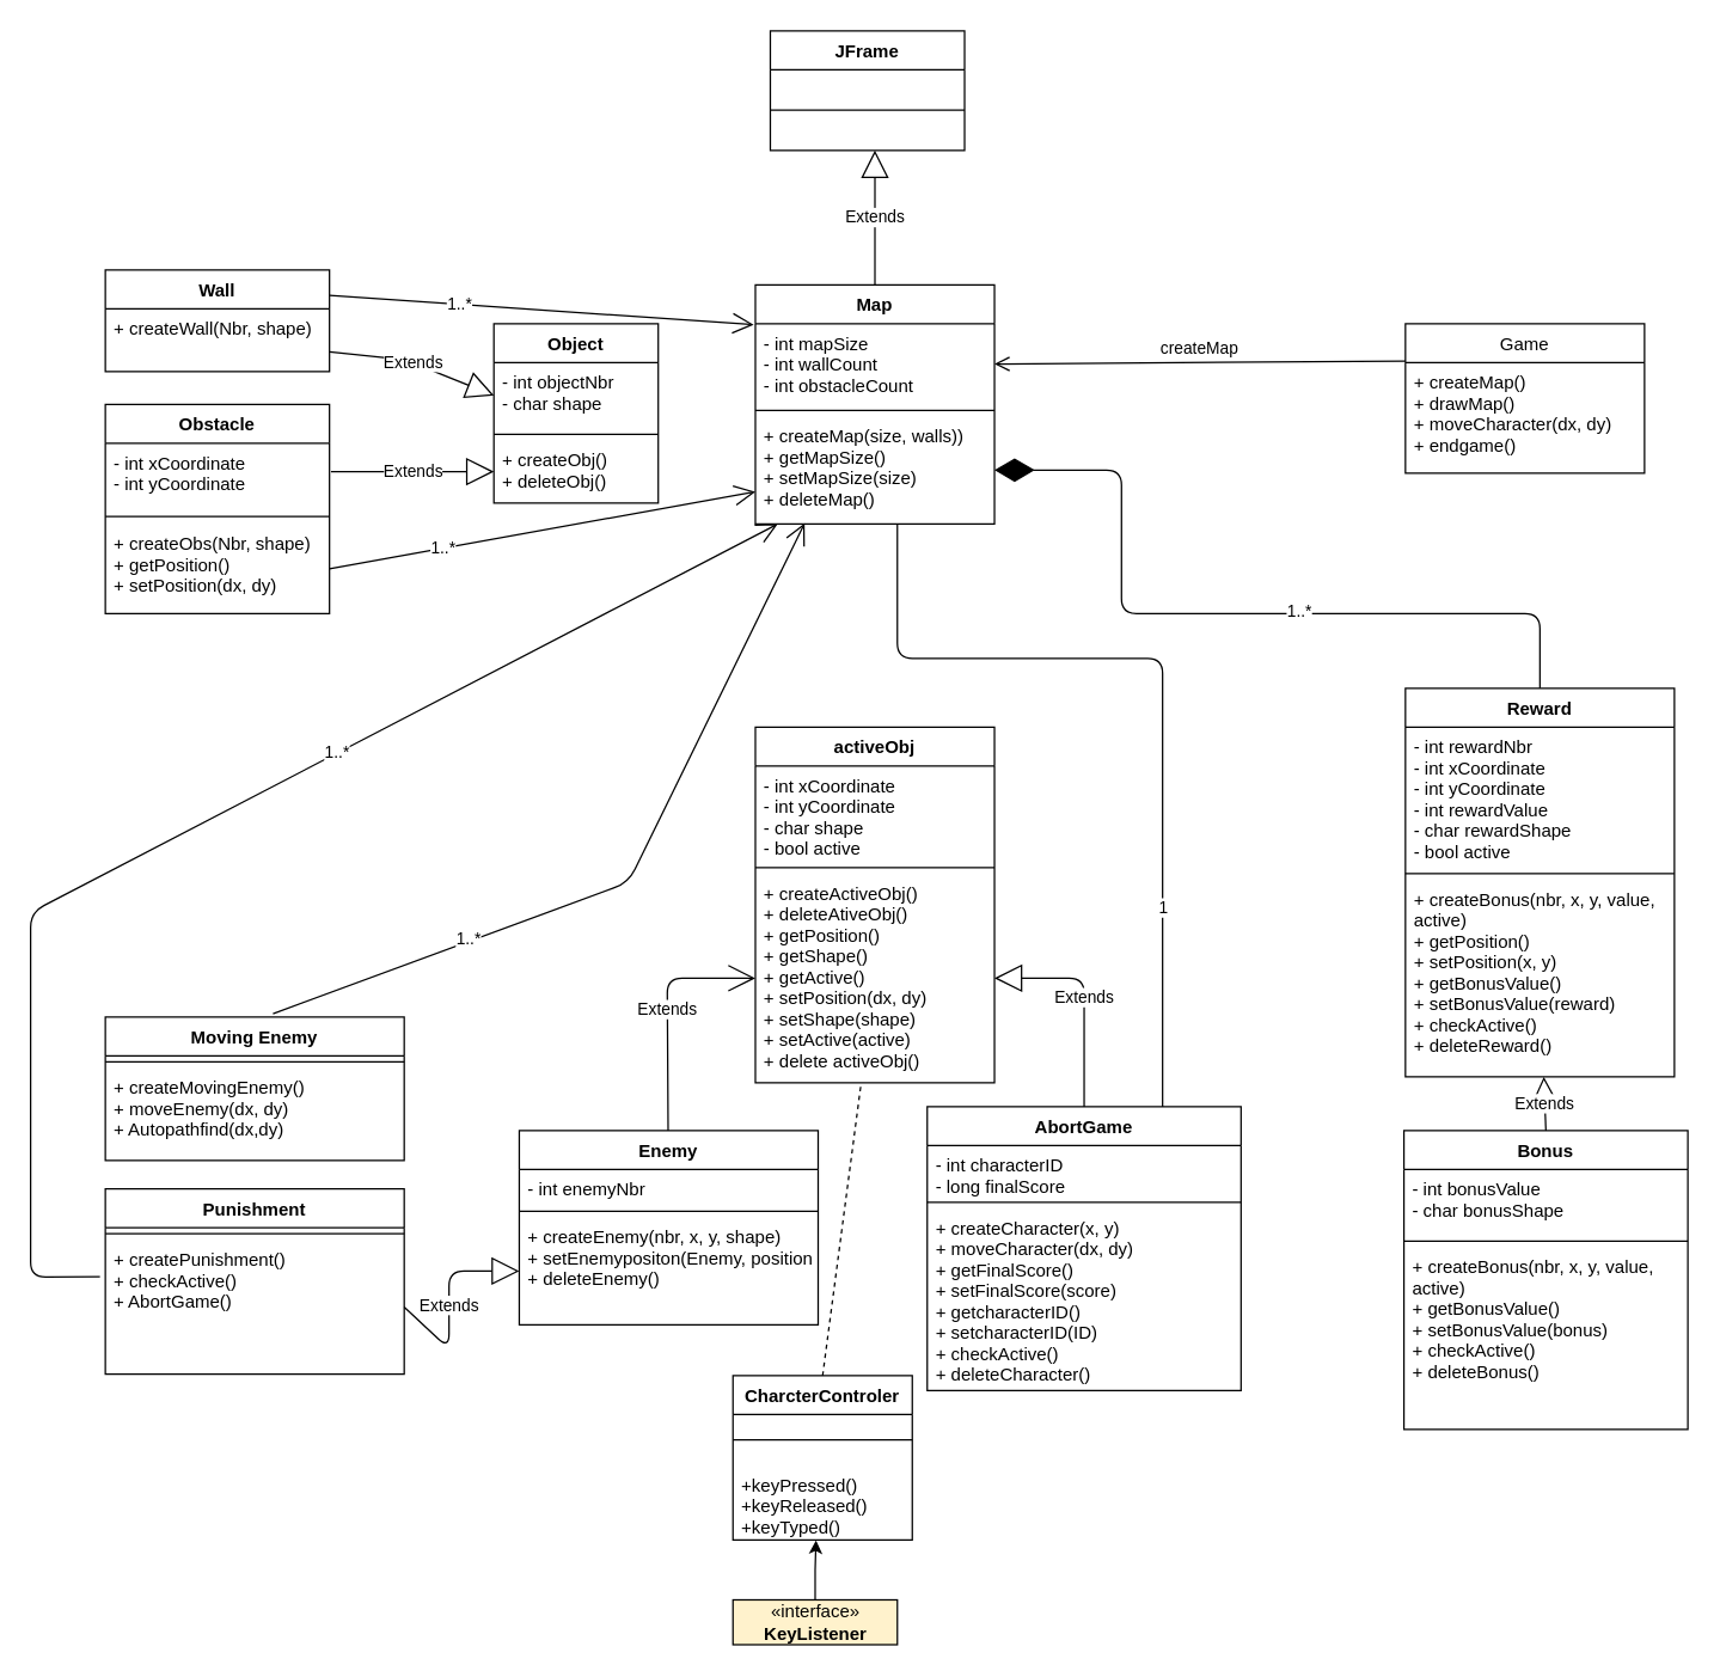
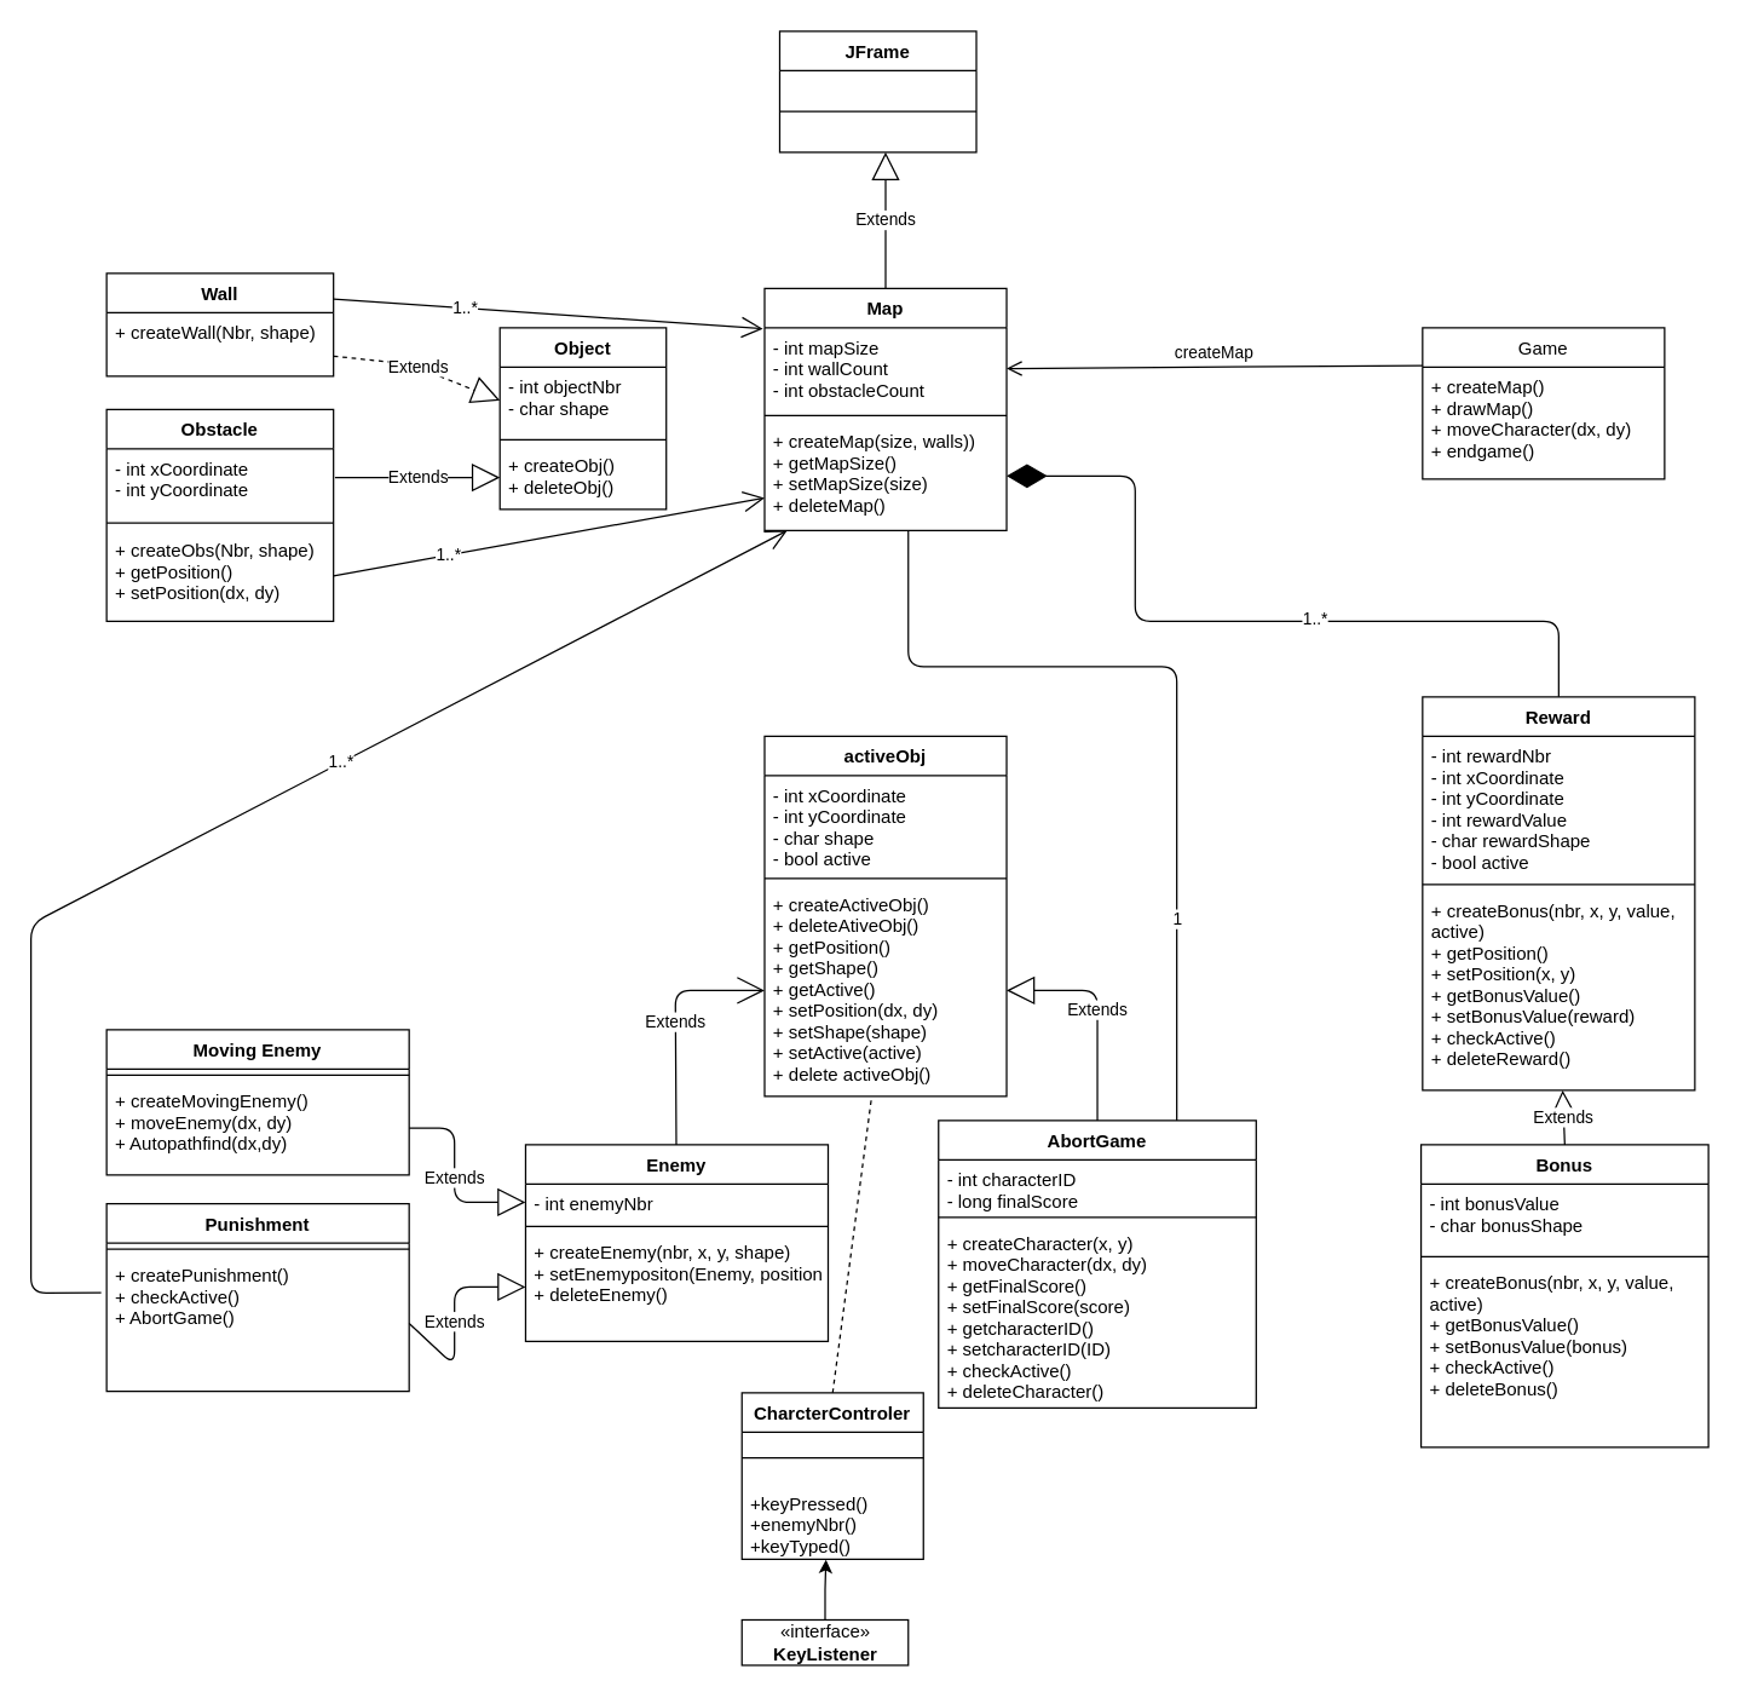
- <mxCell id="50" value="Extends" style="endArrow=block;endSize=16;endFill=0;html=1;entryX=0;entryY=0.5;entryDx=0;entryDy=0;" parent="1" source="26" target="43" edge="1"><mxGeometry width="160" relative="1" as="geometry"><mxPoint x="250" y="160" as="sourcePoint" /><mxPoint x="330" y="240" as="targetPoint" /><Array as="points"><mxPoint x="270" y="240" /></Array></mxGeometry></mxCell>
+ <mxCell id="50" value="Extends" style="endArrow=block;endSize=16;endFill=0;html=1;entryX=0;entryY=0.5;entryDx=0;entryDy=0;dashed=1;" parent="1" source="26" target="43" edge="1"><mxGeometry width="160" relative="1" as="geometry"><mxPoint x="250" y="160" as="sourcePoint" /><mxPoint x="330" y="240" as="targetPoint" /><Array as="points"><mxPoint x="270" y="240" /></Array></mxGeometry></mxCell>
- <mxCell id="63" value="" style="endArrow=open;endFill=1;endSize=12;html=1;exitX=0.561;exitY=-0.023;exitDx=0;exitDy=0;exitPerimeter=0;entryX=0.206;entryY=0.994;entryDx=0;entryDy=0;entryPerimeter=0;" parent="1" source="31" target="9" edge="1"><mxGeometry width="160" relative="1" as="geometry"><mxPoint x="370" y="650" as="sourcePoint" /><mxPoint x="530" y="650" as="targetPoint" /><Array as="points"><mxPoint x="420" y="590" /></Array></mxGeometry></mxCell>
- <mxCell id="64" value="1..*" style="edgeLabel;html=1;align=center;verticalAlign=middle;resizable=0;points=[];" parent="63" vertex="1" connectable="0"><mxGeometry x="-0.464" y="3" relative="1" as="geometry"><mxPoint y="1" as="offset" /></mxGeometry></mxCell>
+ <mxCell id="35" value="Extends" style="endArrow=block;endSize=16;endFill=0;html=1;exitX=1;exitY=0.5;exitDx=0;exitDy=0;entryX=0;entryY=0.5;entryDx=0;entryDy=0;" parent="1" source="33" target="11" edge="1"><mxGeometry width="160" relative="1" as="geometry"><mxPoint x="270" y="628" as="sourcePoint" /><mxPoint x="470" y="505" as="targetPoint" /><Array as="points"><mxPoint x="300" y="745" /><mxPoint x="300" y="794" /></Array></mxGeometry></mxCell>
- <mxCell id="72" value="+keyPressed()&#10;+keyReleased()&#10;+keyTyped()&#10;" style="text;strokeColor=none;fillColor=none;align=left;verticalAlign=top;spacingLeft=4;spacingRight=4;overflow=hidden;rotatable=0;points=[[0,0.5],[1,0.5]];portConstraint=eastwest;" parent="70" vertex="1"><mxGeometry y="60" width="120" height="50" as="geometry" /></mxCell>
+ <mxCell id="72" value="+keyPressed()&#10;+enemyNbr()&#10;+keyTyped()&#10;" style="text;strokeColor=none;fillColor=none;align=left;verticalAlign=top;spacingLeft=4;spacingRight=4;overflow=hidden;rotatable=0;points=[[0,0.5],[1,0.5]];portConstraint=eastwest;" parent="70" vertex="1"><mxGeometry y="60" width="120" height="50" as="geometry" /></mxCell>
- <mxCell id="68" value="«interface»&lt;br&gt;&lt;b&gt;KeyListener&lt;/b&gt;" style="html=1;fillColor=#fff2cc;" parent="1" vertex="1"><mxGeometry x="490" y="1070" width="110" height="30" as="geometry" /></mxCell>
+ <mxCell id="68" value="«interface»&lt;br&gt;&lt;b&gt;KeyListener&lt;/b&gt;" style="html=1;" parent="1" vertex="1"><mxGeometry x="490" y="1070" width="110" height="30" as="geometry" /></mxCell>
